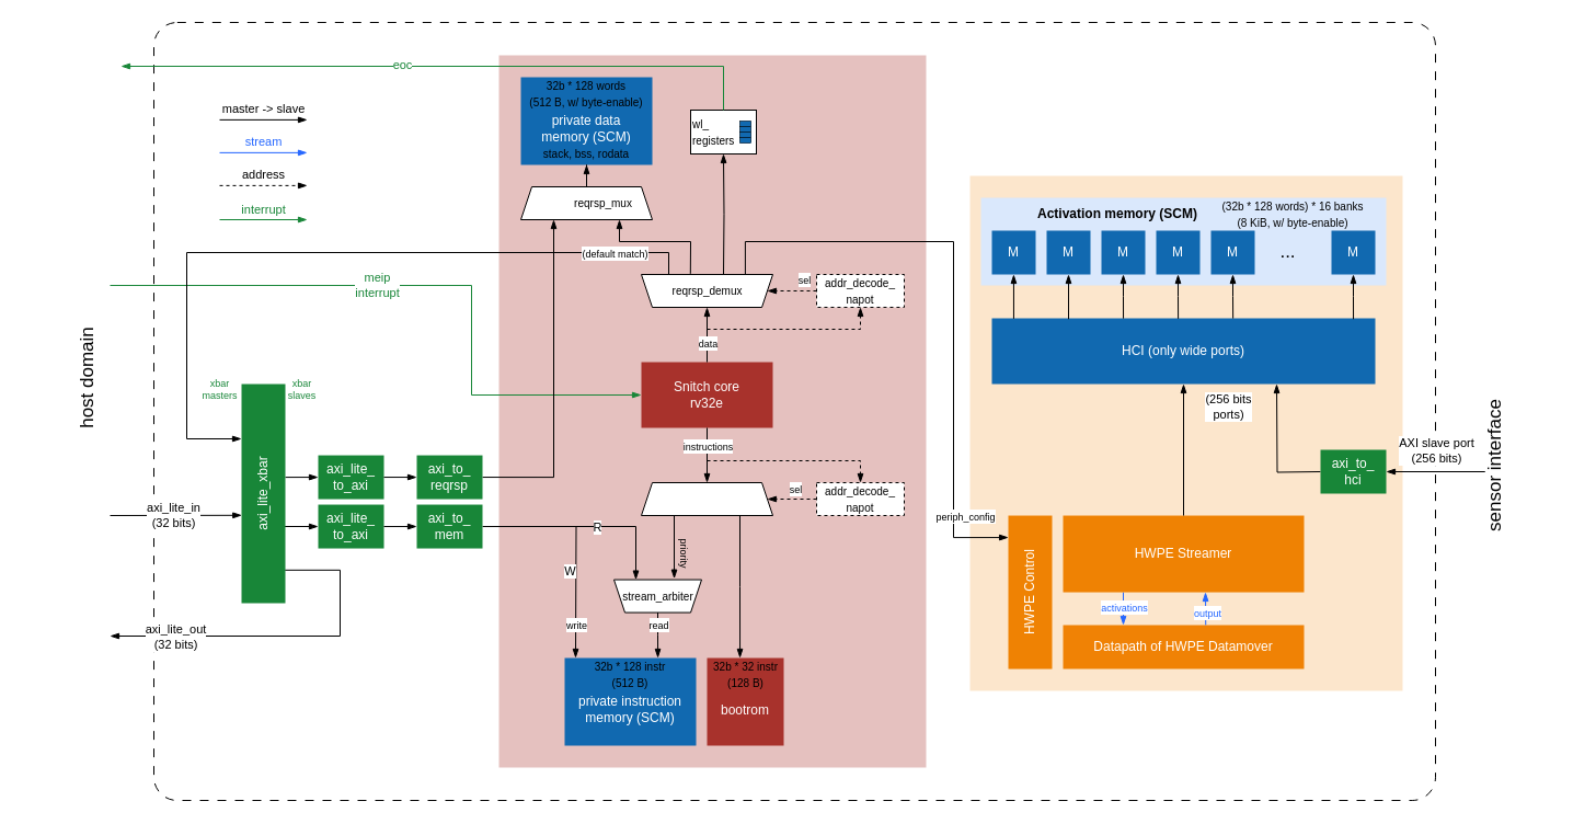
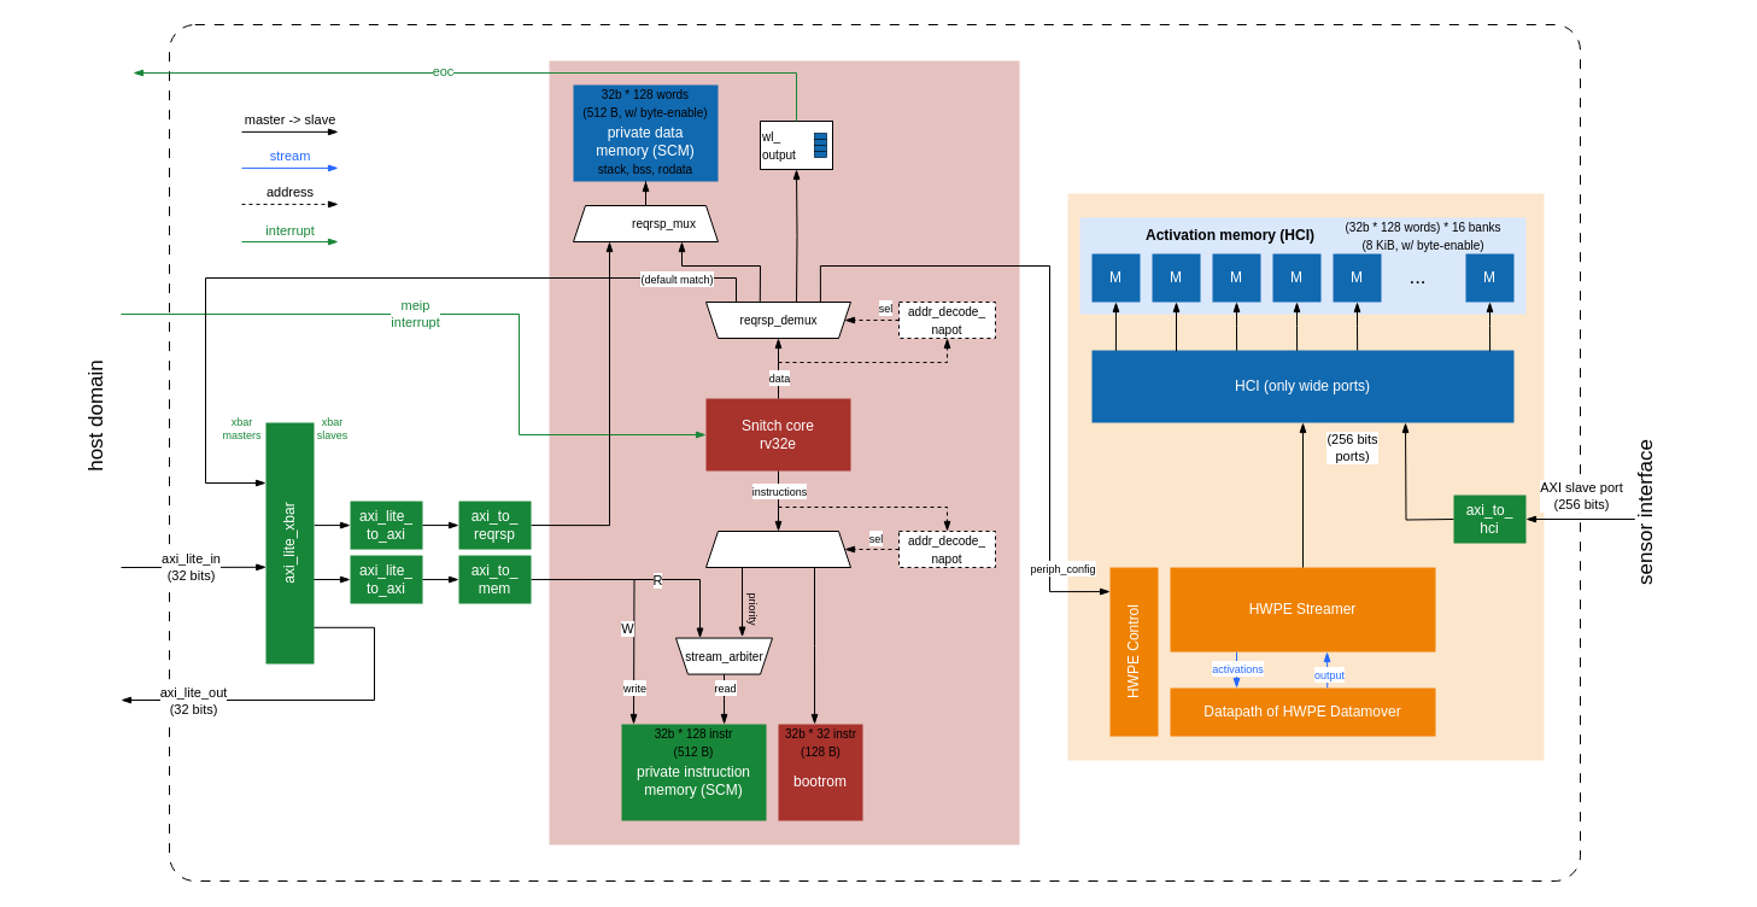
- <mxCell id="26" value="&lt;font color=&quot;#000000&quot;&gt;&lt;span style=&quot;font-size: 10px;&quot;&gt;wl_&lt;/span&gt;&lt;/font&gt;&lt;div&gt;&lt;font color=&quot;#000000&quot;&gt;&lt;span style=&quot;font-size: 10px;&quot;&gt;registers&lt;/span&gt;&lt;/font&gt;&lt;/div&gt;" style="rounded=0;whiteSpace=wrap;html=1;fillColor=#FFFFFF;strokeColor=default;fontColor=#ffffff;align=left;" parent="25" vertex="1"><mxGeometry width="60" height="40" as="geometry" /></mxCell>
+ <mxCell id="26" value="&lt;font color=&quot;#000000&quot;&gt;&lt;span style=&quot;font-size: 10px;&quot;&gt;wl_&lt;/span&gt;&lt;/font&gt;&lt;div&gt;&lt;font color=&quot;#000000&quot;&gt;&lt;span style=&quot;font-size: 10px;&quot;&gt;output&lt;/span&gt;&lt;/font&gt;&lt;/div&gt;" style="rounded=0;whiteSpace=wrap;html=1;fillColor=#FFFFFF;strokeColor=default;fontColor=#ffffff;align=left;" parent="25" vertex="1"><mxGeometry width="60" height="40" as="geometry" /></mxCell>
- <mxCell id="43" value="&lt;b&gt;Activation memory (SCM)&lt;/b&gt;" style="text;html=1;align=center;verticalAlign=middle;whiteSpace=wrap;rounded=0;" parent="1" vertex="1"><mxGeometry x="895" y="180" width="250" height="30" as="geometry" /></mxCell>
+ <mxCell id="43" value="&lt;b&gt;Activation memory (HCI)&lt;/b&gt;" style="text;html=1;align=center;verticalAlign=middle;whiteSpace=wrap;rounded=0;" parent="1" vertex="1"><mxGeometry x="895" y="180" width="250" height="30" as="geometry" /></mxCell>
- <mxCell id="46" value="&lt;div&gt;&lt;br&gt;&lt;/div&gt;private instruction memory (SCM)" style="rounded=0;whiteSpace=wrap;html=1;fillColor=#1169b0;strokeColor=none;fontColor=#ffffff;" parent="1" vertex="1"><mxGeometry x="515" y="600" width="120" height="80" as="geometry" /></mxCell>
+ <mxCell id="46" value="&lt;div&gt;&lt;br&gt;&lt;/div&gt;private instruction memory (SCM)" style="rounded=0;whiteSpace=wrap;html=1;fillColor=#188638;strokeColor=none;fontColor=#ffffff;" parent="1" vertex="1"><mxGeometry x="515" y="600" width="120" height="80" as="geometry" /></mxCell>
